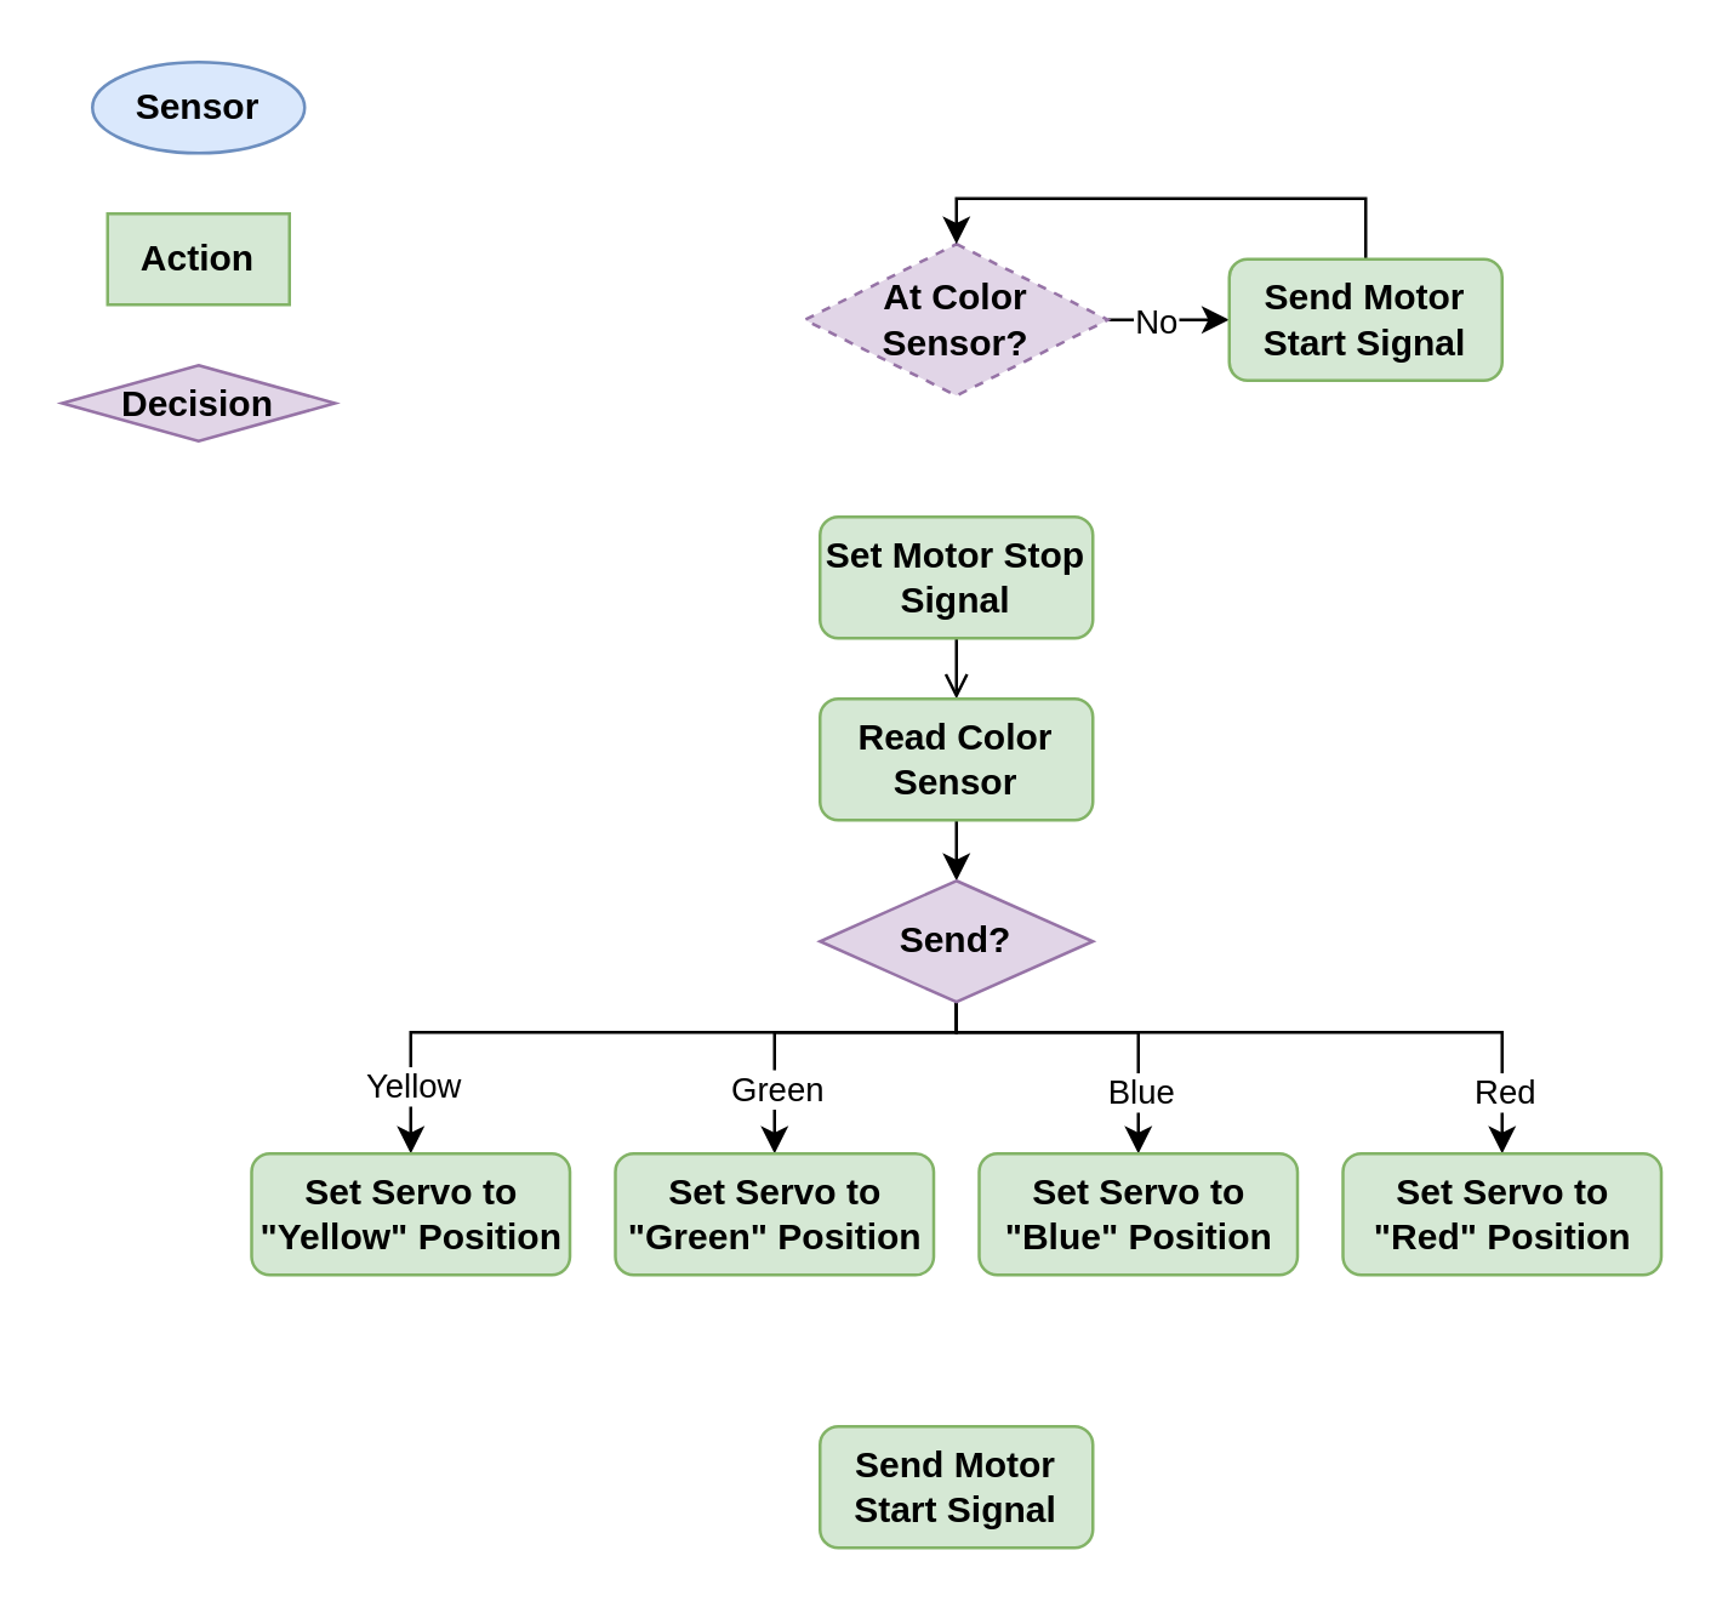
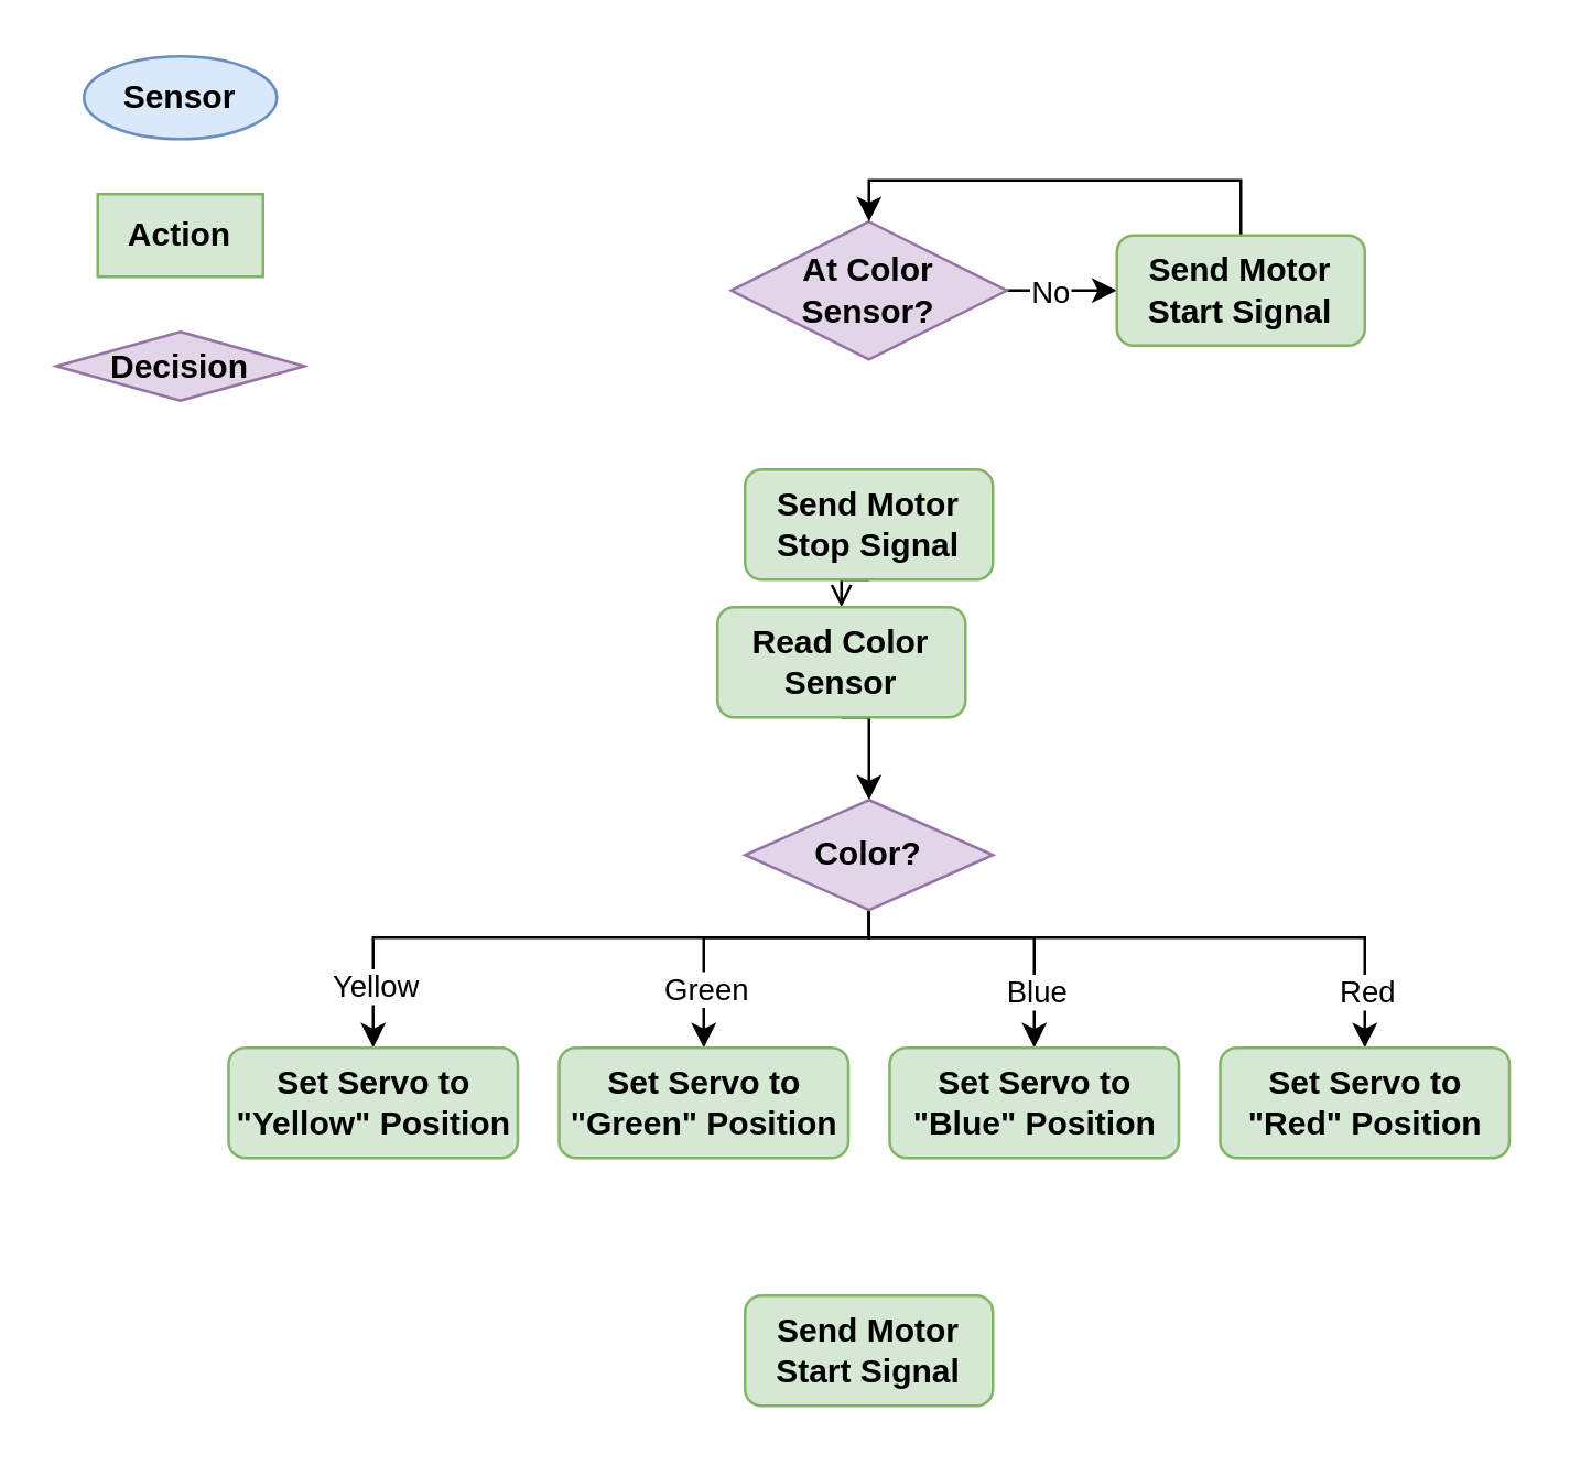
- <mxCell id="7" value="At Color Sensor?" style="rhombus;whiteSpace=wrap;html=1;fontStyle=1;fillColor=#e1d5e7;strokeColor=#9673a6;dashed=1;" vertex="1" parent="1"><mxGeometry x="265" y="80" width="100" height="50" as="geometry" /></mxCell>
+ <mxCell id="7" value="At Color Sensor?" style="rhombus;whiteSpace=wrap;html=1;fontStyle=1;fillColor=#e1d5e7;strokeColor=#9673a6;" vertex="1" parent="1"><mxGeometry x="265" y="80" width="100" height="50" as="geometry" /></mxCell>
- <mxCell id="11" value="Set Motor Stop Signal" style="rounded=1;whiteSpace=wrap;html=1;fontStyle=1;fillColor=#d5e8d4;strokeColor=#82b366;" vertex="1" parent="1"><mxGeometry x="270" y="170" width="90" height="40" as="geometry" /></mxCell>
+ <mxCell id="11" value="Send Motor Stop Signal" style="rounded=1;whiteSpace=wrap;html=1;fontStyle=1;fillColor=#d5e8d4;strokeColor=#82b366;" vertex="1" parent="1"><mxGeometry x="270" y="170" width="90" height="40" as="geometry" /></mxCell>
- <mxCell id="13" value="Read Color Sensor" style="rounded=1;whiteSpace=wrap;html=1;fontStyle=1;fillColor=#d5e8d4;strokeColor=#82b366;" vertex="1" parent="1"><mxGeometry x="270" y="230" width="90" height="40" as="geometry" /></mxCell>
+ <mxCell id="13" value="Read Color Sensor" style="rounded=1;whiteSpace=wrap;html=1;fontStyle=1;fillColor=#d5e8d4;strokeColor=#82b366;" vertex="1" parent="1"><mxGeometry x="260" y="220" width="90" height="40" as="geometry" /></mxCell>
- <mxCell id="22" value="Send?" style="rhombus;whiteSpace=wrap;html=1;fontStyle=1;fillColor=#e1d5e7;strokeColor=#9673a6;" vertex="1" parent="1"><mxGeometry x="270" y="290" width="90" height="40" as="geometry" /></mxCell>
+ <mxCell id="22" value="Color?" style="rhombus;whiteSpace=wrap;html=1;fontStyle=1;fillColor=#e1d5e7;strokeColor=#9673a6;" vertex="1" parent="1"><mxGeometry x="270" y="290" width="90" height="40" as="geometry" /></mxCell>
